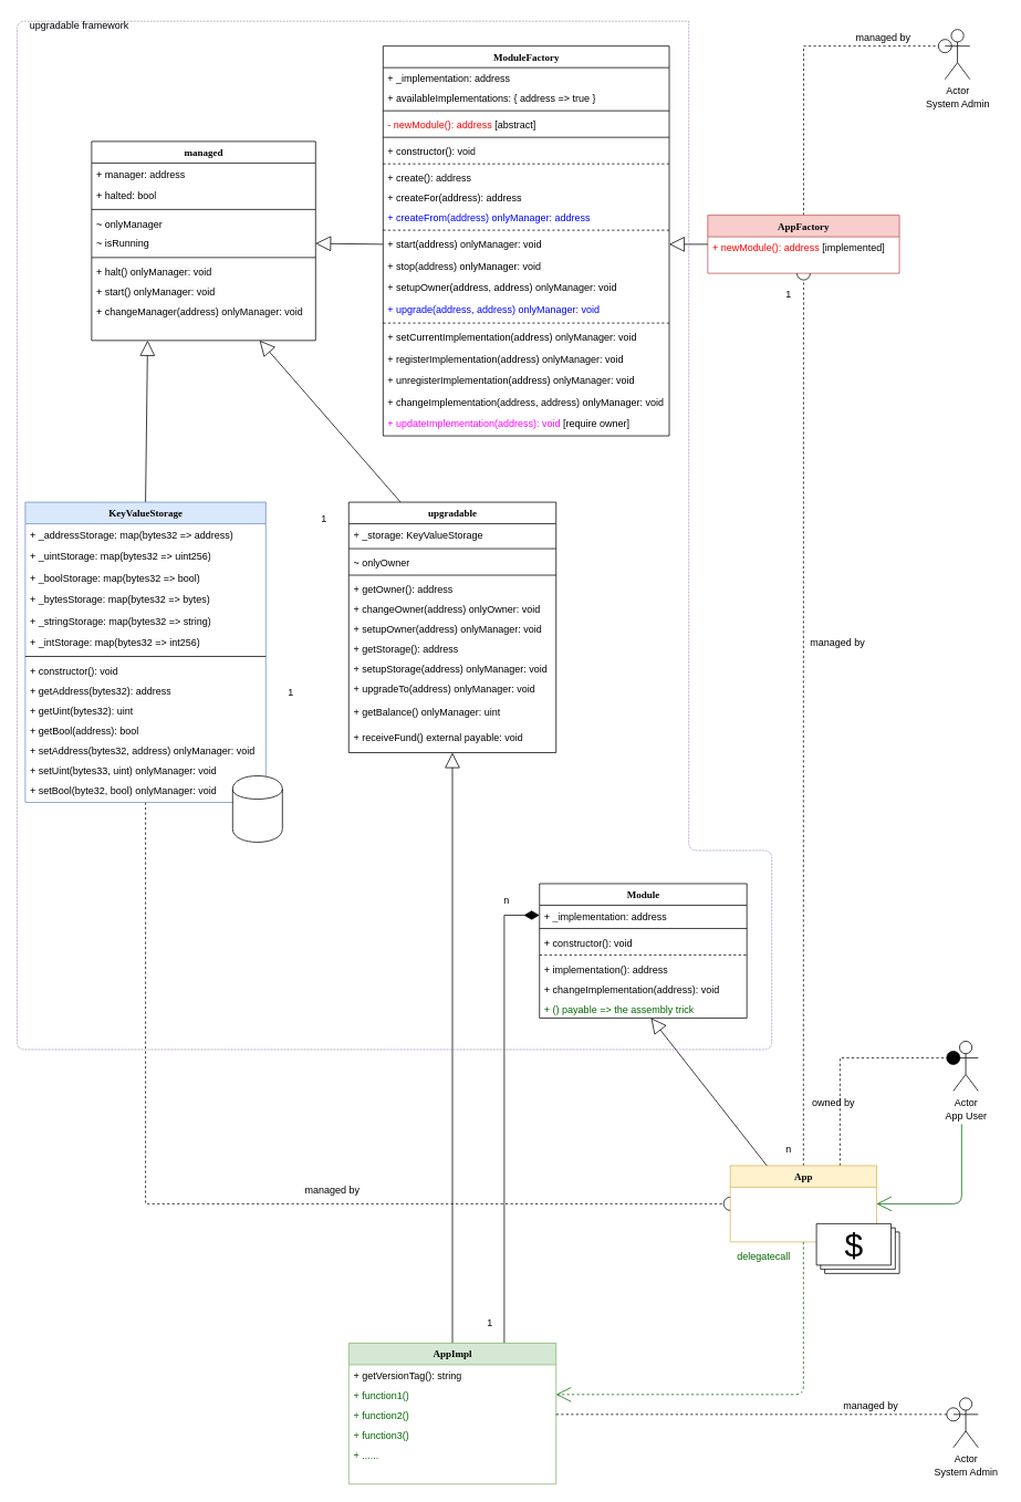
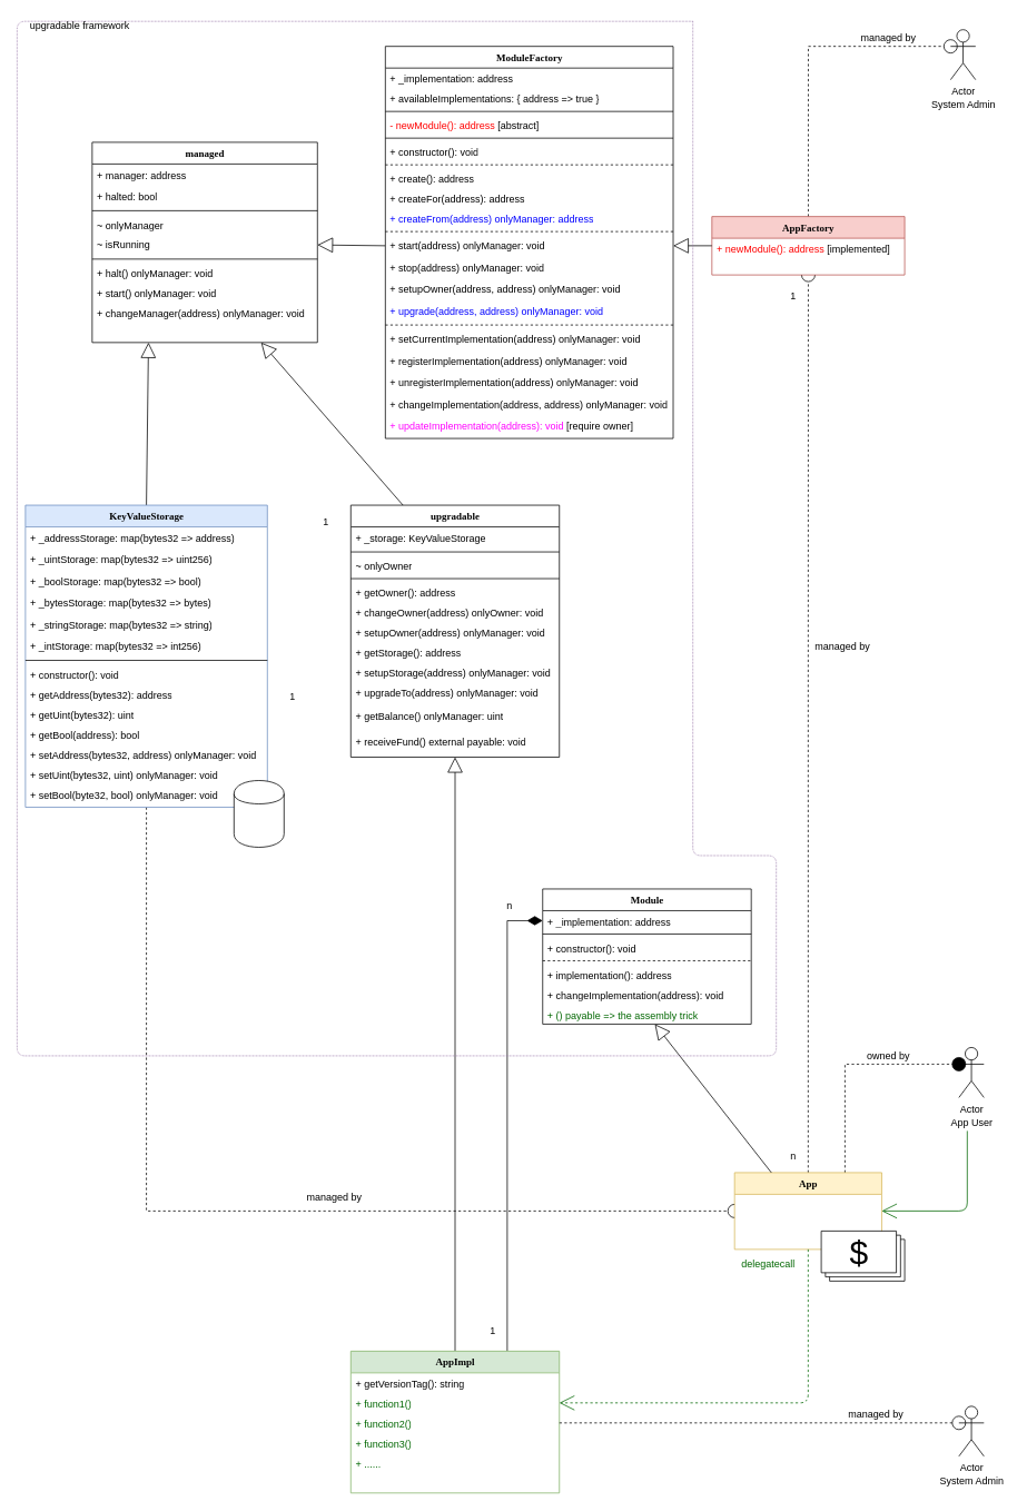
- <mxCell id="41" value="+ setUint(bytes33, uint) onlyManager: void" style="text;html=1;strokeColor=none;fillColor=none;align=left;verticalAlign=top;spacingLeft=4;spacingRight=4;whiteSpace=wrap;overflow=hidden;rotatable=0;points=[[0,0.5],[1,0.5]];portConstraint=eastwest;" parent="28" vertex="1"><mxGeometry y="310" width="290" height="24" as="geometry" /></mxCell>
+ <mxCell id="41" value="+ setUint(bytes32, uint) onlyManager: void" style="text;html=1;strokeColor=none;fillColor=none;align=left;verticalAlign=top;spacingLeft=4;spacingRight=4;whiteSpace=wrap;overflow=hidden;rotatable=0;points=[[0,0.5],[1,0.5]];portConstraint=eastwest;" parent="28" vertex="1"><mxGeometry y="310" width="290" height="24" as="geometry" /></mxCell>
- <mxCell id="63" value="owned by" style="text;html=1;align=center;verticalAlign=middle;resizable=0;points=[];autosize=1;fontColor=#000000;" parent="1" vertex="1"><mxGeometry x="968.91" y="1320" width="70" height="20" as="geometry" /></mxCell>
+ <mxCell id="63" value="owned by" style="text;html=1;align=center;verticalAlign=middle;resizable=0;points=[];autosize=1;fontColor=#000000;" parent="1" vertex="1"><mxGeometry x="1028.91" y="1255" width="70" height="20" as="geometry" /></mxCell>
